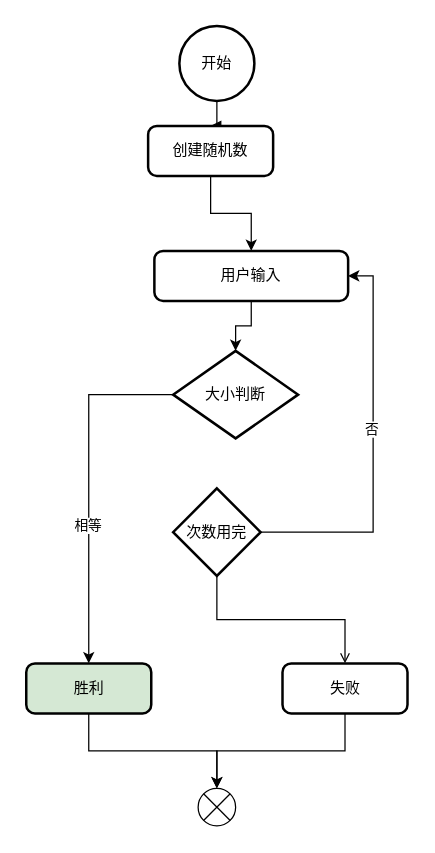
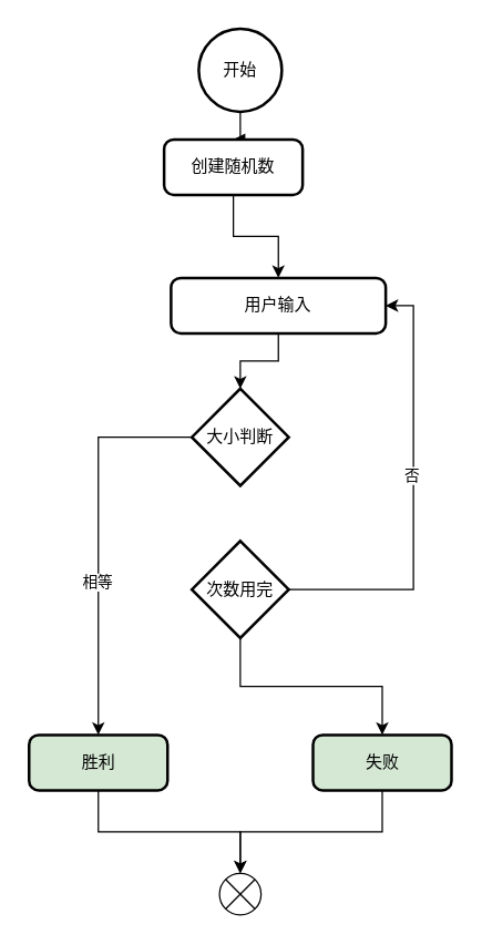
- <mxCell id="10" value="大小判断" style="strokeWidth=2;html=1;shape=mxgraph.flowchart.decision;whiteSpace=wrap;" vertex="1" parent="1"><mxGeometry x="138" y="280" width="100" height="70" as="geometry" /></mxCell>
+ <mxCell id="10" value="大小判断" style="strokeWidth=2;html=1;shape=mxgraph.flowchart.decision;whiteSpace=wrap;" vertex="1" parent="1"><mxGeometry x="138" y="280" width="70" height="70" as="geometry" /></mxCell>
- <mxCell id="13" style="edgeStyle=orthogonalEdgeStyle;rounded=0;orthogonalLoop=1;jettySize=auto;html=1;exitX=0.5;exitY=1;exitDx=0;exitDy=0;exitPerimeter=0;endArrow=open;" edge="1" parent="1" source="14" target="18"><mxGeometry relative="1" as="geometry" /></mxCell>
+ <mxCell id="13" style="edgeStyle=orthogonalEdgeStyle;rounded=0;orthogonalLoop=1;jettySize=auto;html=1;exitX=0.5;exitY=1;exitDx=0;exitDy=0;exitPerimeter=0;" edge="1" parent="1" source="14" target="18"><mxGeometry relative="1" as="geometry" /></mxCell>
- <mxCell id="18" value="失败" style="rounded=1;whiteSpace=wrap;html=1;absoluteArcSize=1;arcSize=14;strokeWidth=2;" vertex="1" parent="1"><mxGeometry x="225.5" y="530" width="100" height="40" as="geometry" /></mxCell>
+ <mxCell id="18" value="失败" style="rounded=1;whiteSpace=wrap;html=1;absoluteArcSize=1;arcSize=14;strokeWidth=2;fillColor=#d5e8d4;" vertex="1" parent="1"><mxGeometry x="225.5" y="530" width="100" height="40" as="geometry" /></mxCell>
